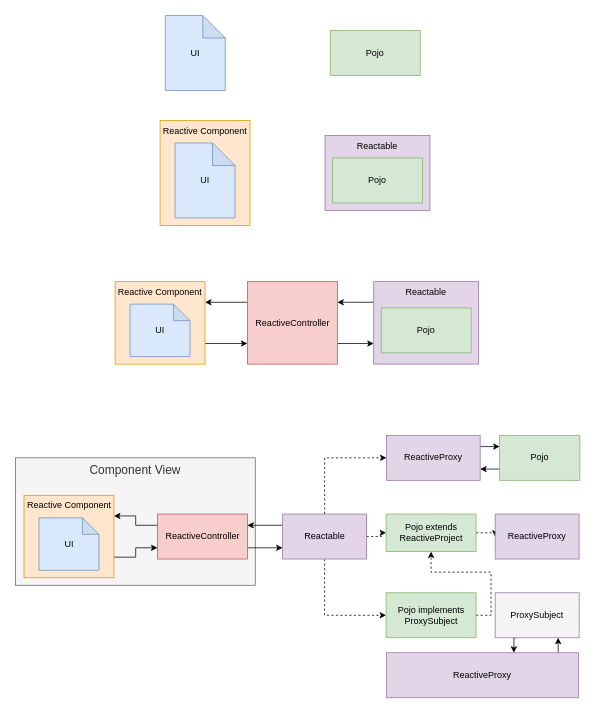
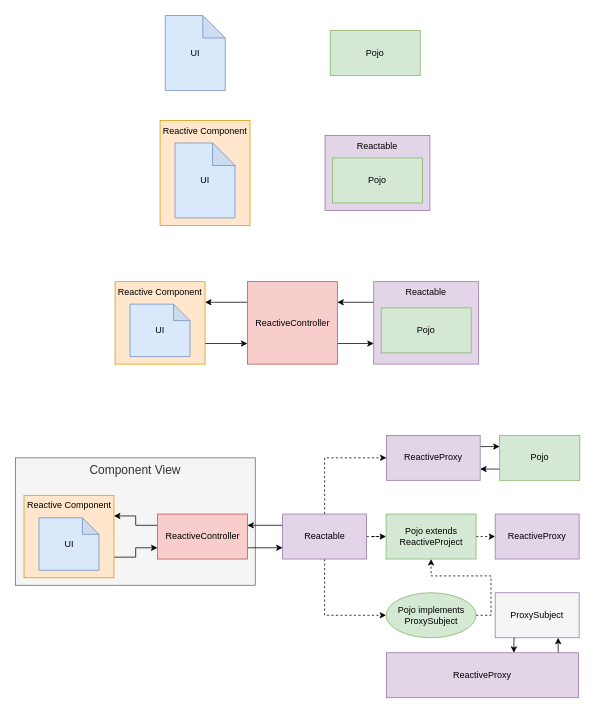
- <mxCell id="34" value="Pojo extends ReactiveProject" style="rounded=0;whiteSpace=wrap;html=1;fillColor=#d5e8d4;strokeColor=#82b366;" vertex="1" parent="1"><mxGeometry x="514.5" y="685" width="120" height="50" as="geometry" /></mxCell>
+ <mxCell id="34" value="Pojo extends ReactiveProject" style="rounded=0;whiteSpace=wrap;html=1;fillColor=#d5e8d4;strokeColor=#82b366;" vertex="1" parent="1"><mxGeometry x="514.5" y="685" width="120" height="60" as="geometry" /></mxCell>
- <mxCell id="37" value="Pojo implements ProxySubject" style="rounded=0;whiteSpace=wrap;html=1;fillColor=#d5e8d4;strokeColor=#82b366;" vertex="1" parent="1"><mxGeometry x="514.5" y="790" width="120" height="60" as="geometry" /></mxCell>
+ <mxCell id="37" value="Pojo implements ProxySubject" style="ellipse;whiteSpace=wrap;html=1;fillColor=#d5e8d4;strokeColor=#82b366;" vertex="1" parent="1"><mxGeometry x="514.5" y="790" width="120" height="60" as="geometry" /></mxCell>
